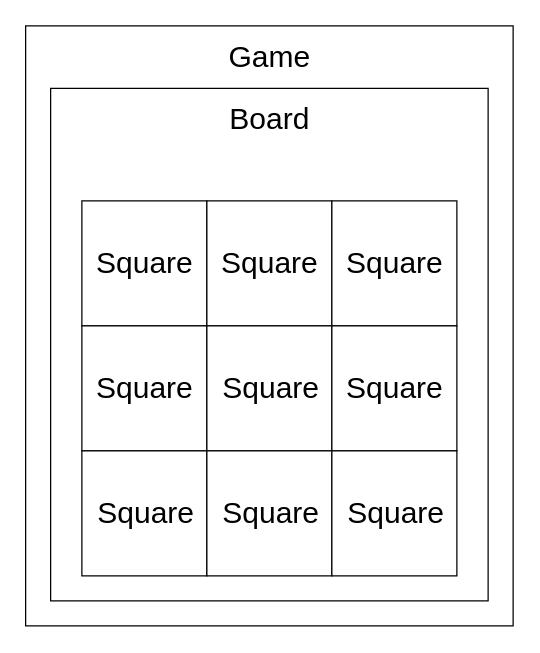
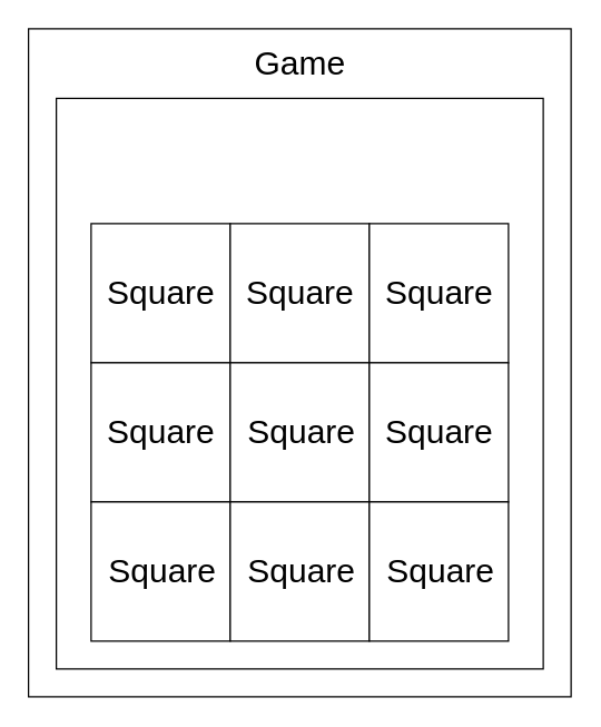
- <mxCell id="5" value="Board" style="text;html=1;strokeColor=none;fillColor=none;align=center;verticalAlign=middle;whiteSpace=wrap;rounded=0;fontSize=24;" vertex="1" parent="1"><mxGeometry x="168" y="80" width="95" height="30" as="geometry" /></mxCell>
